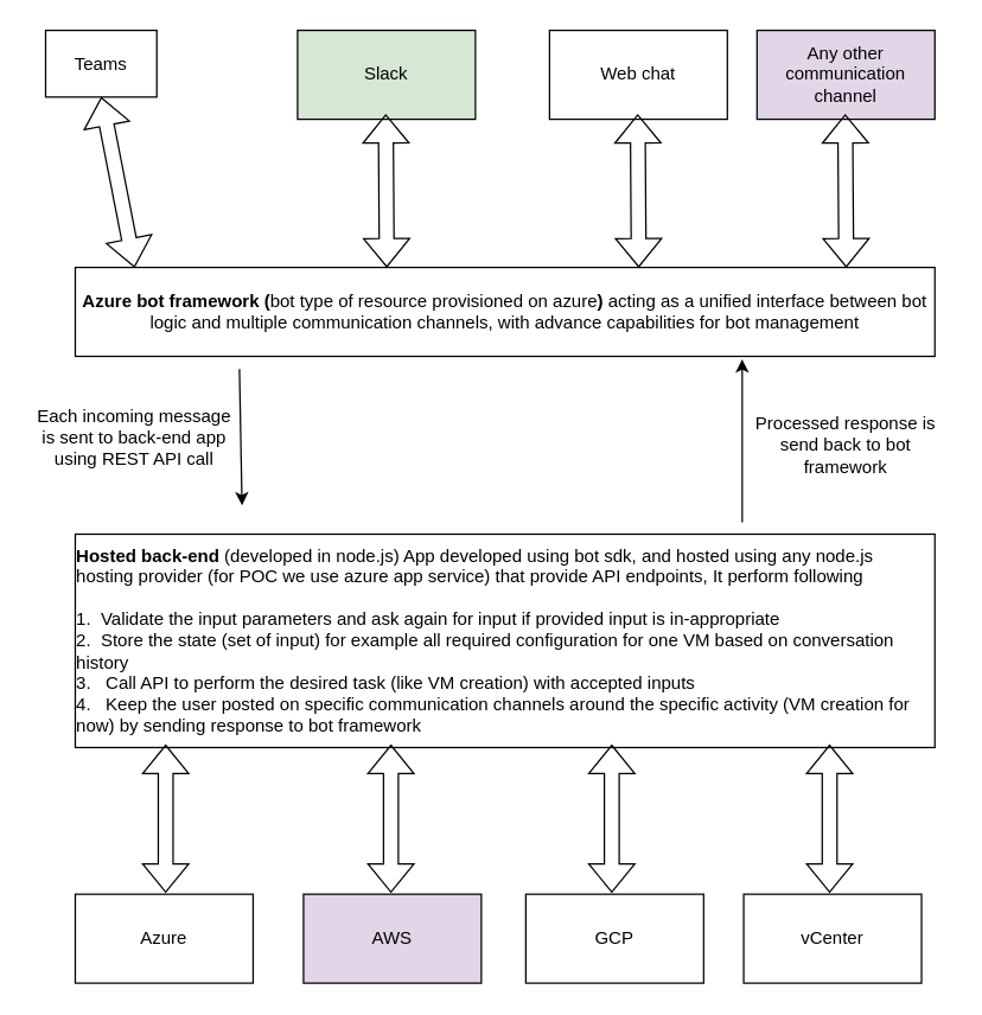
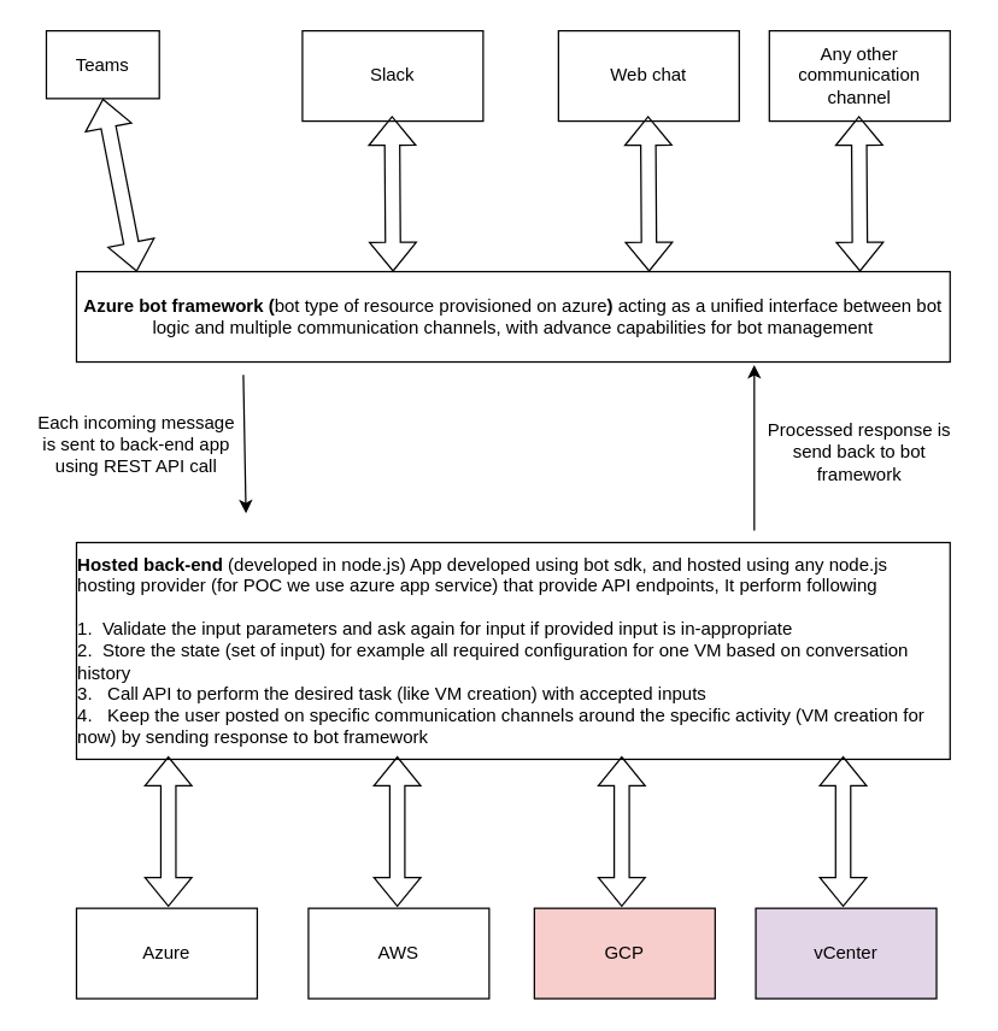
- <mxCell id="6" value="Slack" style="rounded=0;whiteSpace=wrap;html=1;fillColor=#d5e8d4;" vertex="1" parent="1"><mxGeometry x="200" y="20" width="120" height="60" as="geometry" /></mxCell>
+ <mxCell id="6" value="Slack" style="rounded=0;whiteSpace=wrap;html=1;" vertex="1" parent="1"><mxGeometry x="200" y="20" width="120" height="60" as="geometry" /></mxCell>
- <mxCell id="10" value="Any other communication channel" style="rounded=0;whiteSpace=wrap;html=1;fillColor=#e1d5e7;" vertex="1" parent="1"><mxGeometry x="510" y="20" width="120" height="60" as="geometry" /></mxCell>
+ <mxCell id="10" value="Any other communication channel" style="rounded=0;whiteSpace=wrap;html=1;" vertex="1" parent="1"><mxGeometry x="510" y="20" width="120" height="60" as="geometry" /></mxCell>
- <mxCell id="18" value="AWS" style="rounded=0;whiteSpace=wrap;html=1;fillColor=#e1d5e7;" vertex="1" parent="1"><mxGeometry x="204" y="603" width="120" height="60" as="geometry" /></mxCell>
+ <mxCell id="18" value="AWS" style="rounded=0;whiteSpace=wrap;html=1;" vertex="1" parent="1"><mxGeometry x="204" y="603" width="120" height="60" as="geometry" /></mxCell>
- <mxCell id="20" value="GCP" style="rounded=0;whiteSpace=wrap;html=1;" vertex="1" parent="1"><mxGeometry x="354" y="603" width="120" height="60" as="geometry" /></mxCell>
+ <mxCell id="20" value="GCP" style="rounded=0;whiteSpace=wrap;html=1;fillColor=#f8cecc;" vertex="1" parent="1"><mxGeometry x="354" y="603" width="120" height="60" as="geometry" /></mxCell>
- <mxCell id="22" value="vCenter" style="rounded=0;whiteSpace=wrap;html=1;" vertex="1" parent="1"><mxGeometry x="501" y="603" width="120" height="60" as="geometry" /></mxCell>
+ <mxCell id="22" value="vCenter" style="rounded=0;whiteSpace=wrap;html=1;fillColor=#e1d5e7;" vertex="1" parent="1"><mxGeometry x="501" y="603" width="120" height="60" as="geometry" /></mxCell>
